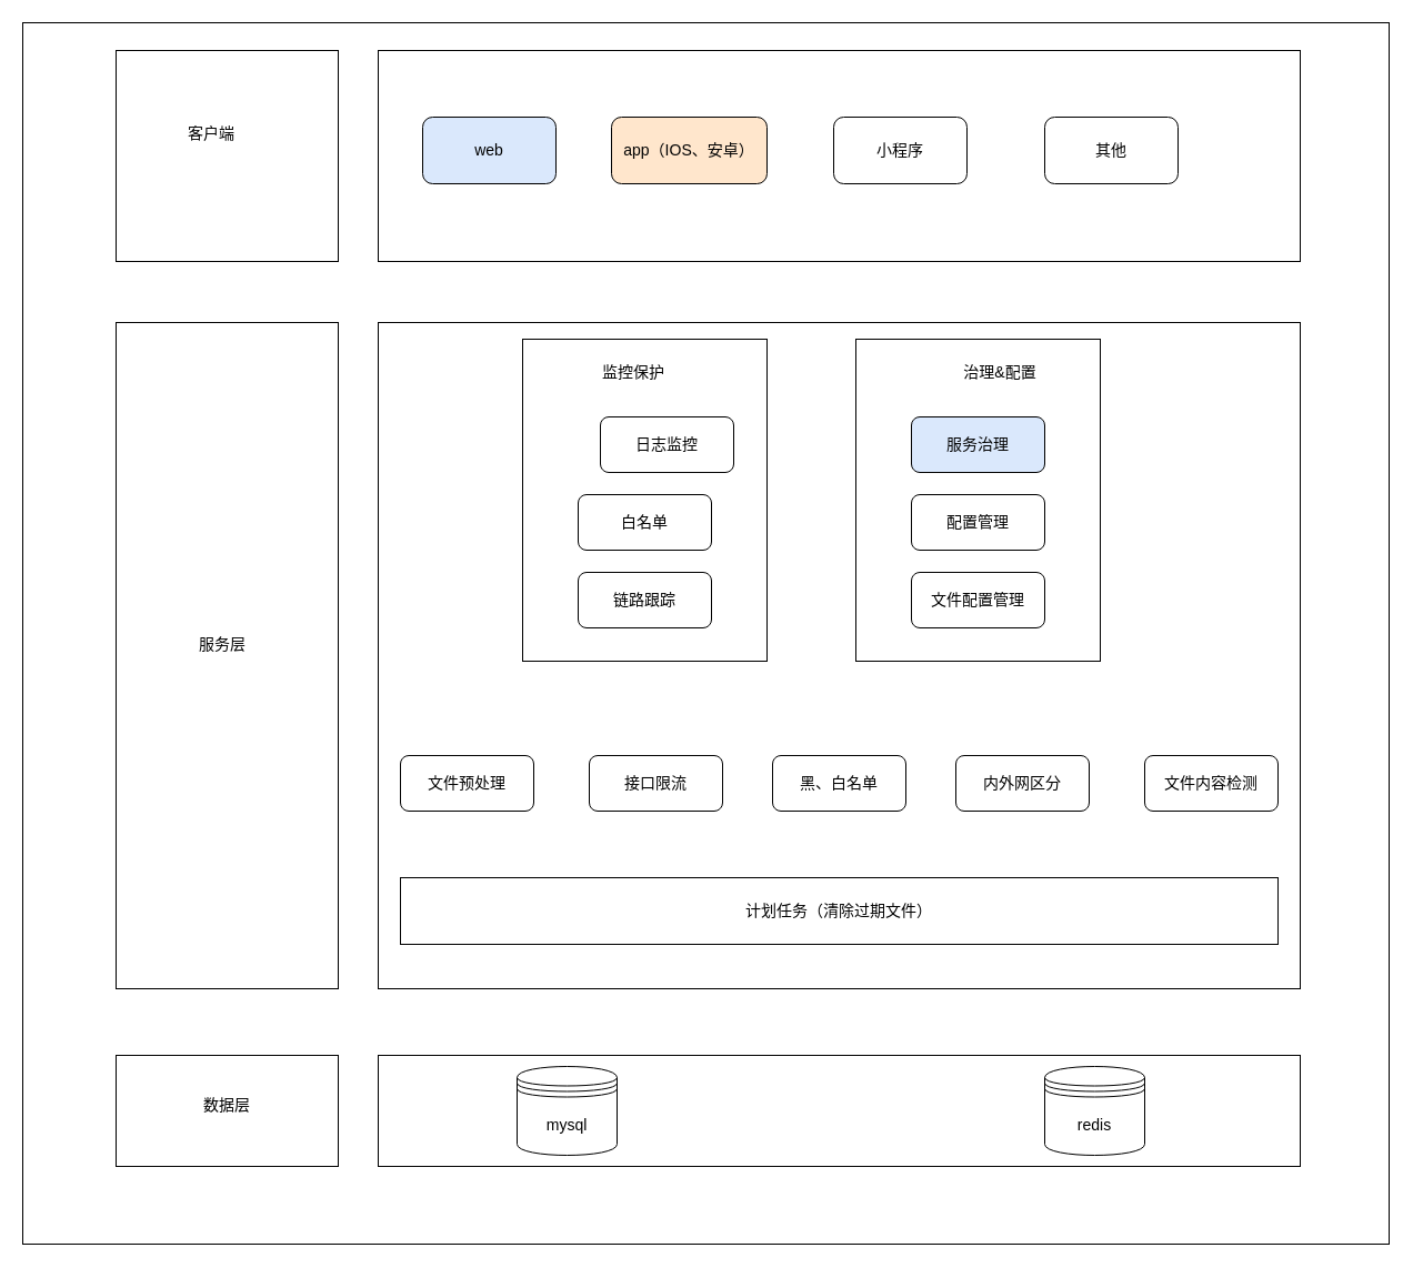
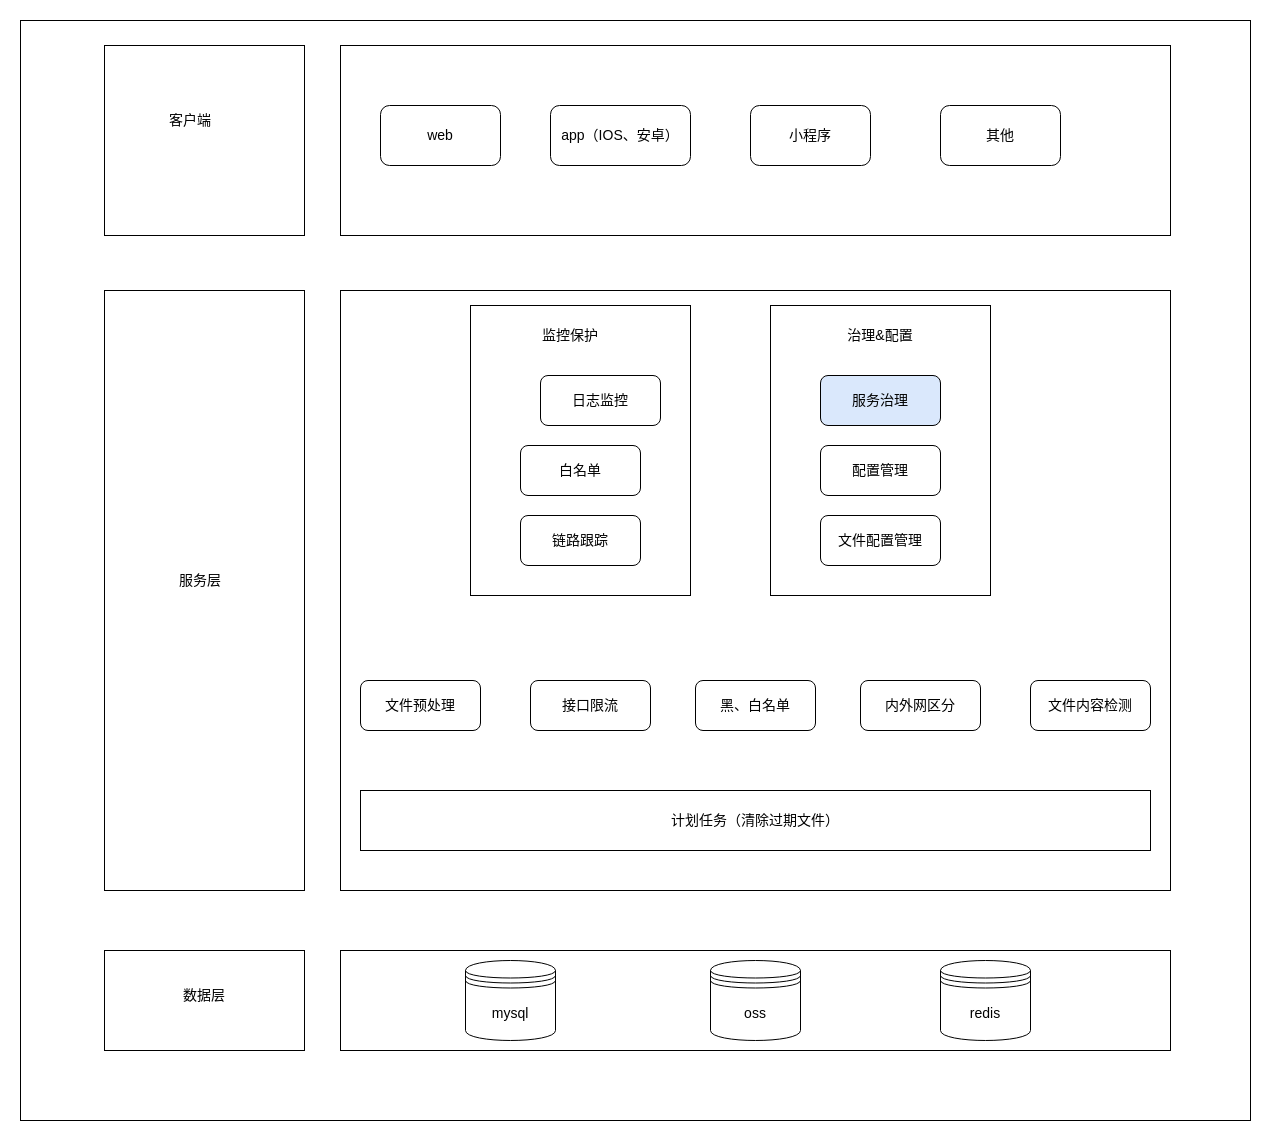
- <mxCell id="8" value="web" style="rounded=1;whiteSpace=wrap;html=1;fontSize=14;fillColor=#dae8fc;" vertex="1" parent="1"><mxGeometry x="380" y="105" width="120" height="60" as="geometry" /></mxCell>
+ <mxCell id="8" value="web" style="rounded=1;whiteSpace=wrap;html=1;fontSize=14;" vertex="1" parent="1"><mxGeometry x="380" y="105" width="120" height="60" as="geometry" /></mxCell>
- <mxCell id="9" value="app（IOS、安卓）" style="rounded=1;whiteSpace=wrap;html=1;fontSize=14;fillColor=#ffe6cc;" vertex="1" parent="1"><mxGeometry x="550" y="105" width="140" height="60" as="geometry" /></mxCell>
+ <mxCell id="9" value="app（IOS、安卓）" style="rounded=1;whiteSpace=wrap;html=1;fontSize=14;" vertex="1" parent="1"><mxGeometry x="550" y="105" width="140" height="60" as="geometry" /></mxCell>
- <mxCell id="19" value="治理&amp;amp;配置" style="text;html=1;strokeColor=none;fillColor=none;align=center;verticalAlign=middle;whiteSpace=wrap;rounded=0;fontFamily=Helvetica;fontSize=14;fontColor=default;" vertex="1" parent="1"><mxGeometry x="840" y="315" width="120" height="40" as="geometry" /></mxCell>
+ <mxCell id="19" value="治理&amp;amp;配置" style="text;html=1;strokeColor=none;fillColor=none;align=center;verticalAlign=middle;whiteSpace=wrap;rounded=0;fontFamily=Helvetica;fontSize=14;fontColor=default;" vertex="1" parent="1"><mxGeometry x="820" y="315" width="120" height="40" as="geometry" /></mxCell>
+ <mxCell id="34" value="oss" style="shape=datastore;whiteSpace=wrap;html=1;rounded=0;fontFamily=Helvetica;fontSize=14;fontColor=default;strokeColor=default;fillColor=default;" vertex="1" parent="1"><mxGeometry x="710" y="960" width="90" height="80" as="geometry" /></mxCell>
